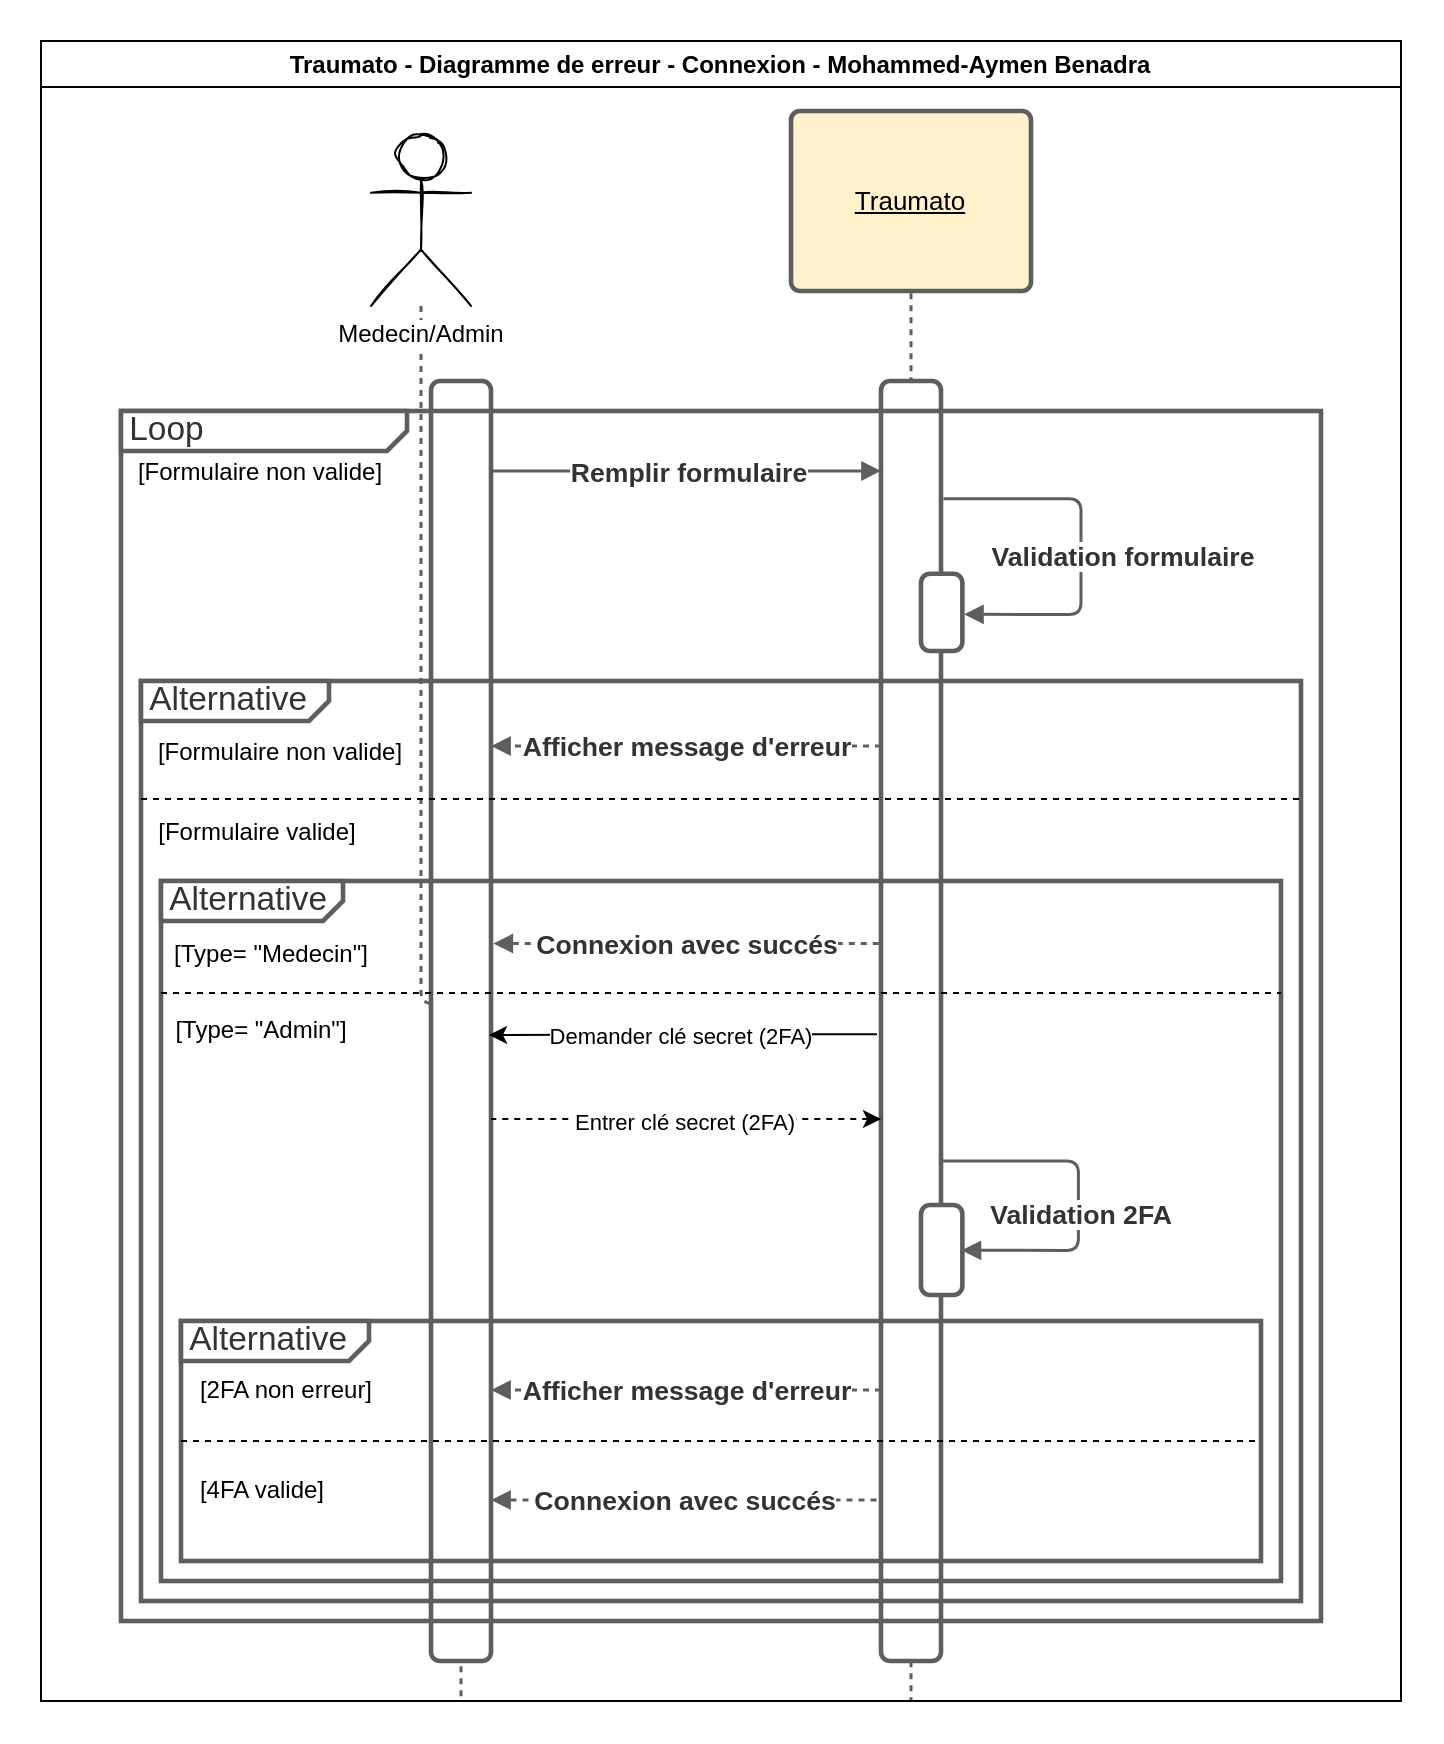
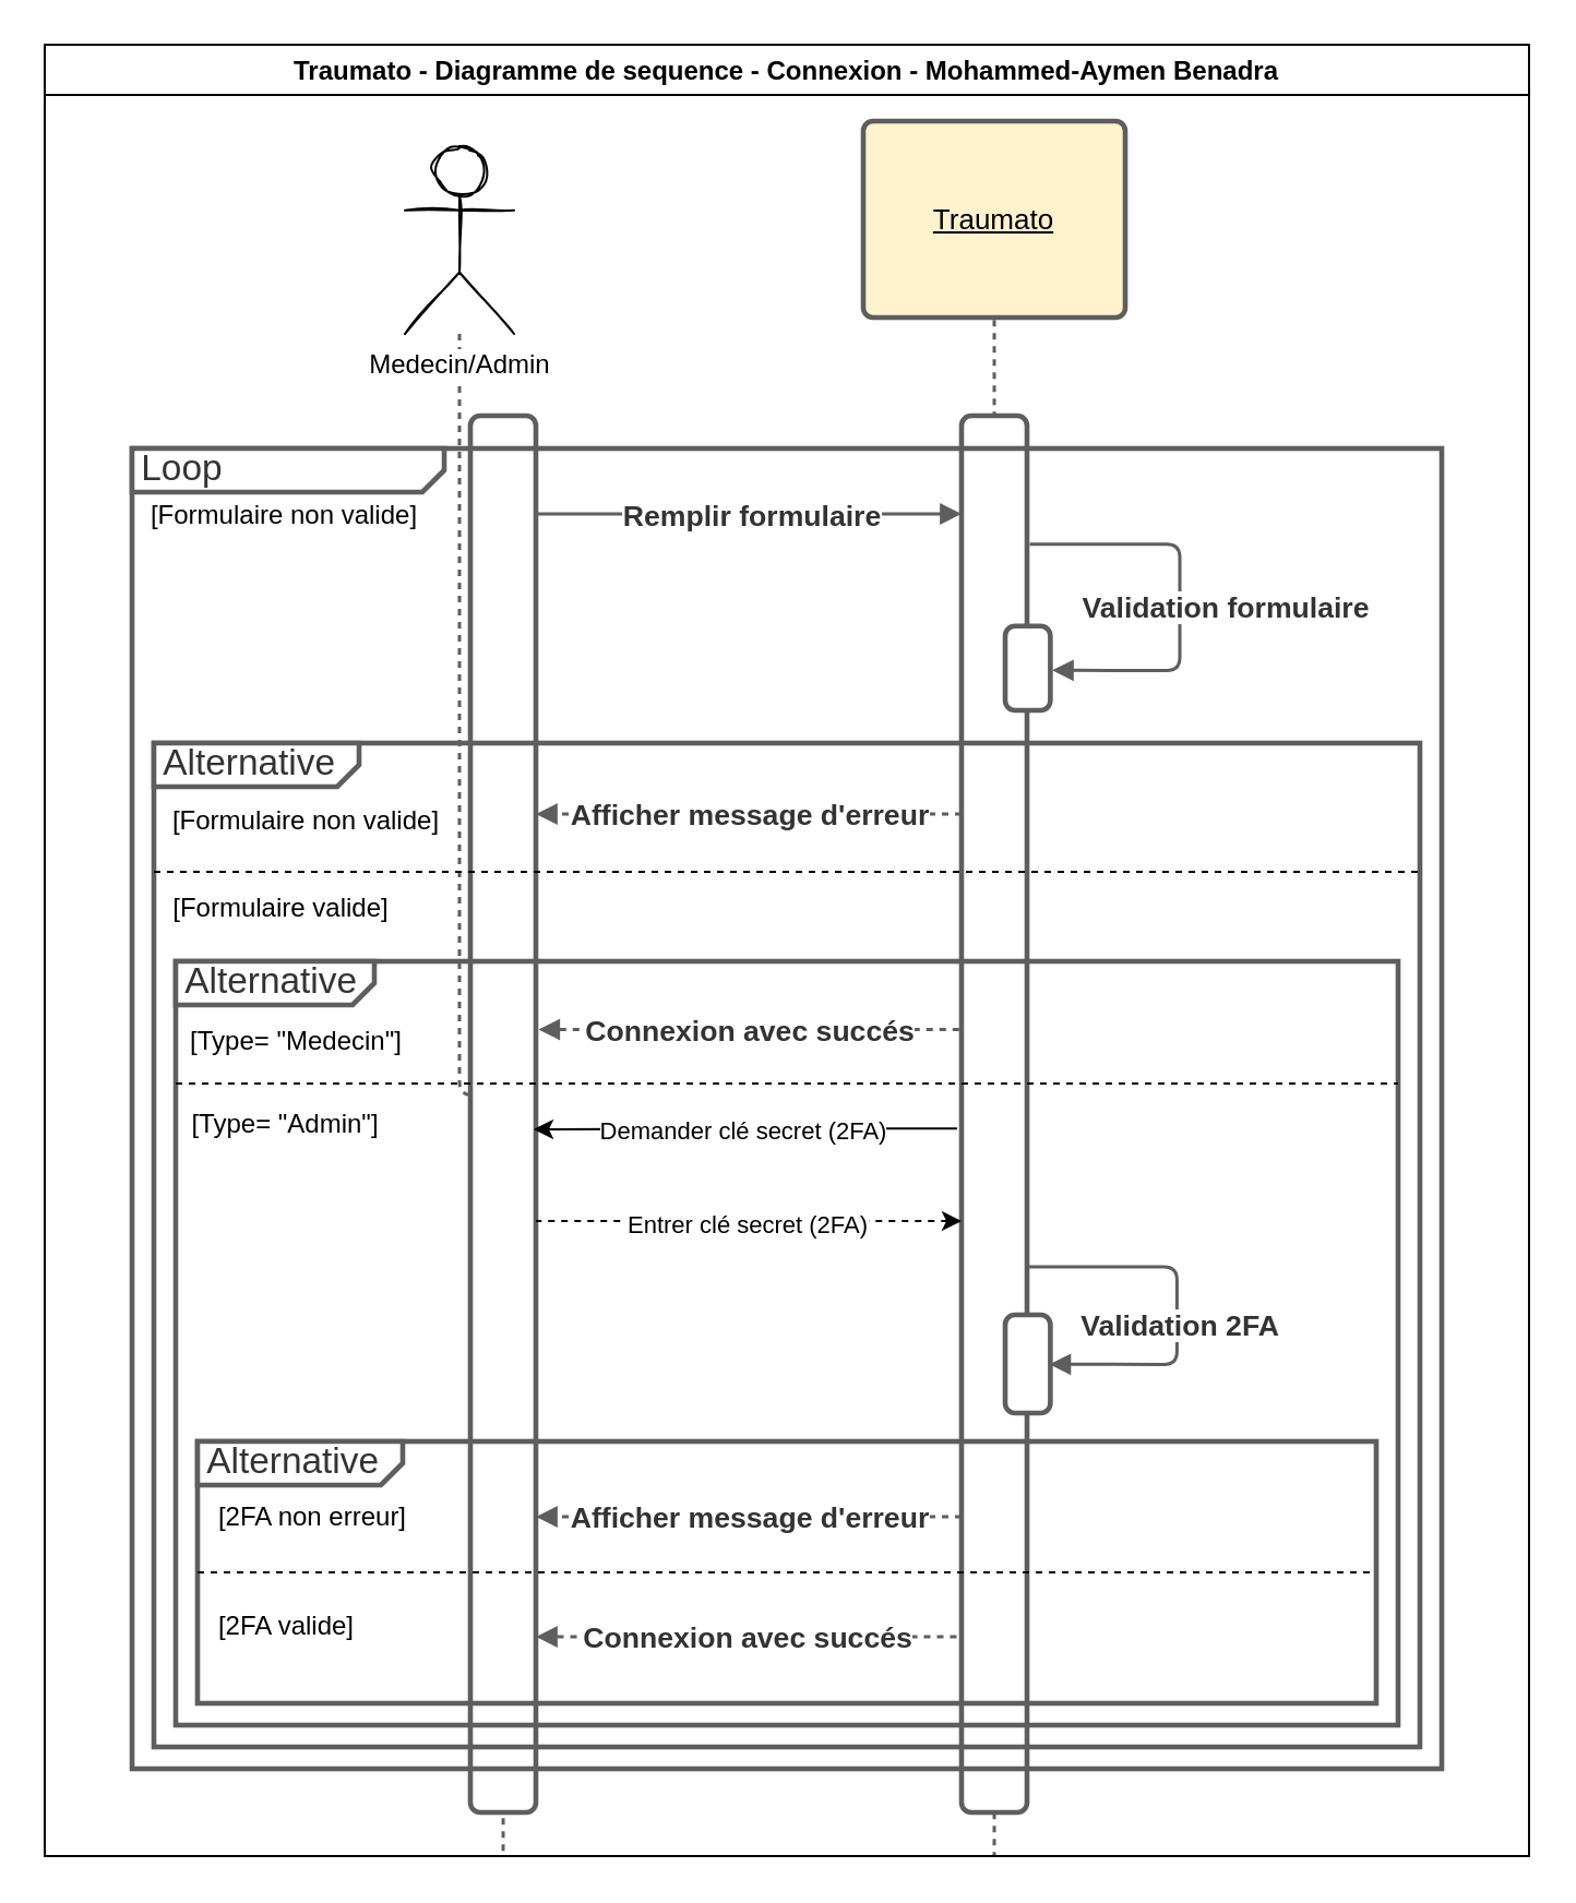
- <mxCell id="42" value="Traumato - Diagramme de erreur - Connexion - Mohammed-Aymen Benadra" style="swimlane;" vertex="1" parent="1"><mxGeometry x="20" y="20" width="680" height="830" as="geometry" /></mxCell>
+ <mxCell id="42" value="Traumato - Diagramme de sequence - Connexion - Mohammed-Aymen Benadra" style="swimlane;" vertex="1" parent="1"><mxGeometry x="20" y="20" width="680" height="830" as="geometry" /></mxCell>
- <mxCell id="40" value="[4FA valide]" style="text;html=1;strokeColor=none;fillColor=none;align=center;verticalAlign=middle;whiteSpace=wrap;rounded=0;" parent="1" vertex="1"><mxGeometry x="94" y="730" width="74" height="30" as="geometry" /></mxCell>
+ <mxCell id="40" value="[2FA valide]" style="text;html=1;strokeColor=none;fillColor=none;align=center;verticalAlign=middle;whiteSpace=wrap;rounded=0;" parent="1" vertex="1"><mxGeometry x="94" y="730" width="74" height="30" as="geometry" /></mxCell>
